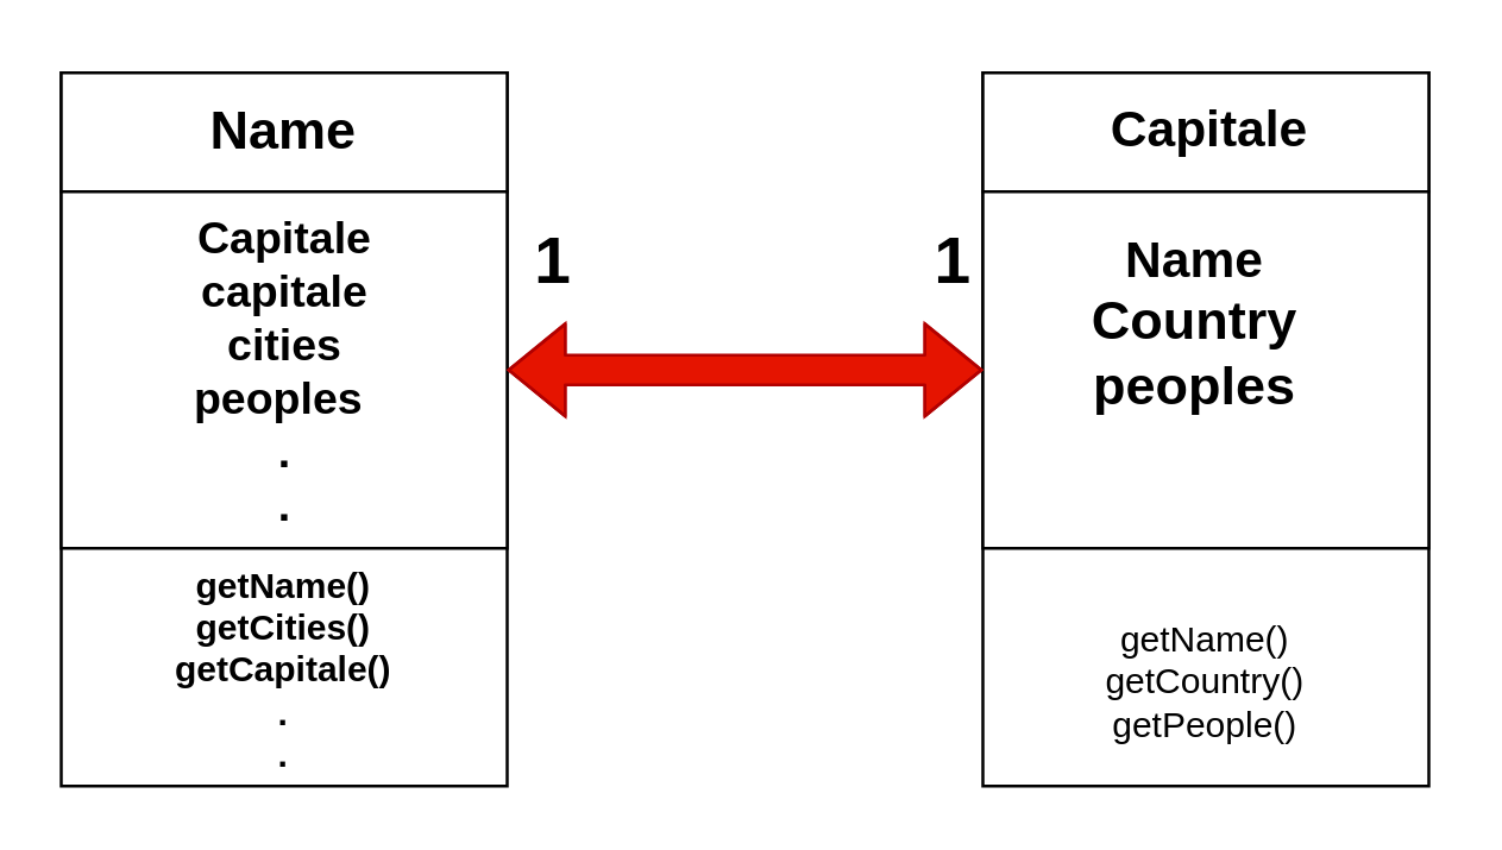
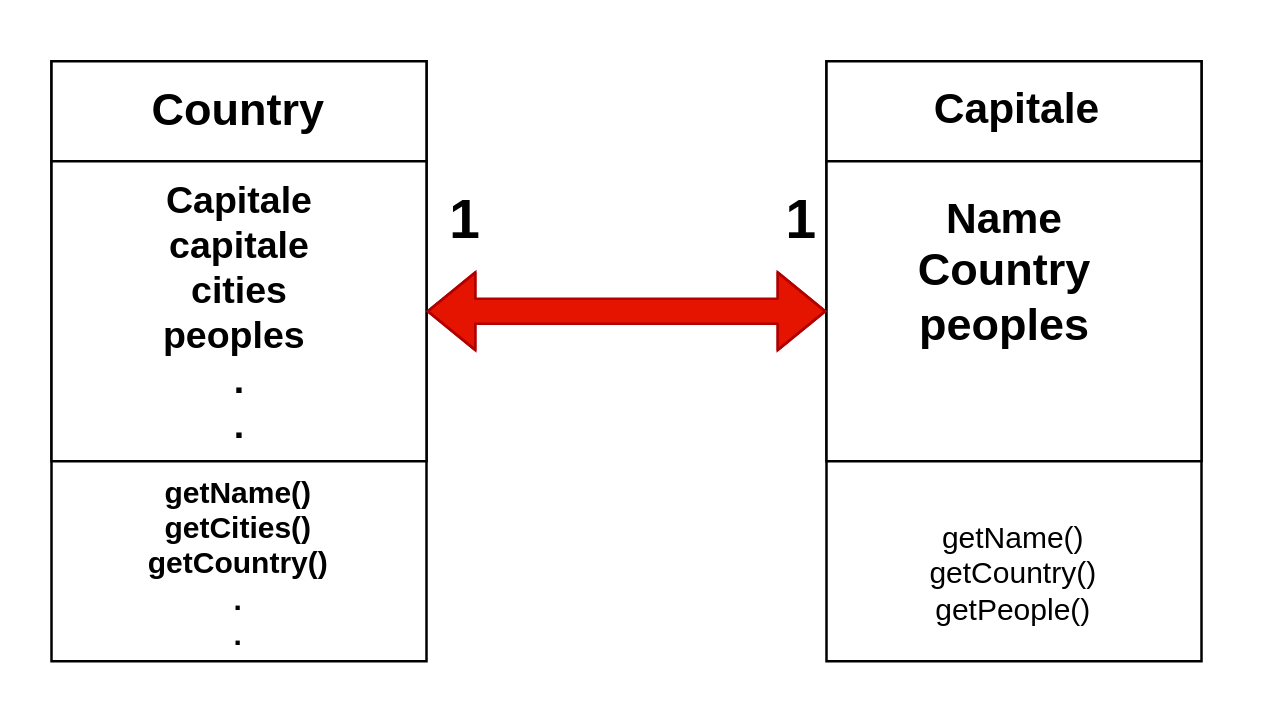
- <mxCell id="5" value="&lt;b&gt;&lt;font style=&quot;font-size: 18px;&quot;&gt;Name&lt;/font&gt;&lt;/b&gt;" style="text;html=1;strokeColor=none;fillColor=none;align=center;verticalAlign=middle;whiteSpace=wrap;rounded=0;" parent="1" vertex="1"><mxGeometry x="65" y="29" width="60" height="30" as="geometry" /></mxCell>
+ <mxCell id="5" value="&lt;b&gt;&lt;font style=&quot;font-size: 18px;&quot;&gt;Country&lt;/font&gt;&lt;/b&gt;" style="text;html=1;strokeColor=none;fillColor=none;align=center;verticalAlign=middle;whiteSpace=wrap;rounded=0;" parent="1" vertex="1"><mxGeometry x="65" y="29" width="60" height="30" as="geometry" /></mxCell>
- <mxCell id="7" value="&lt;b&gt;getName()&lt;br&gt;getCities()&lt;br&gt;getCapitale()&lt;br&gt;.&lt;br&gt;.&lt;/b&gt;" style="text;html=1;strokeColor=none;fillColor=none;align=center;verticalAlign=middle;whiteSpace=wrap;rounded=0;" parent="1" vertex="1"><mxGeometry x="65" y="210" width="60" height="30" as="geometry" /></mxCell>
+ <mxCell id="7" value="&lt;b&gt;getName()&lt;br&gt;getCities()&lt;br&gt;getCountry()&lt;br&gt;.&lt;br&gt;.&lt;/b&gt;" style="text;html=1;strokeColor=none;fillColor=none;align=center;verticalAlign=middle;whiteSpace=wrap;rounded=0;" parent="1" vertex="1"><mxGeometry x="65" y="210" width="60" height="30" as="geometry" /></mxCell>
